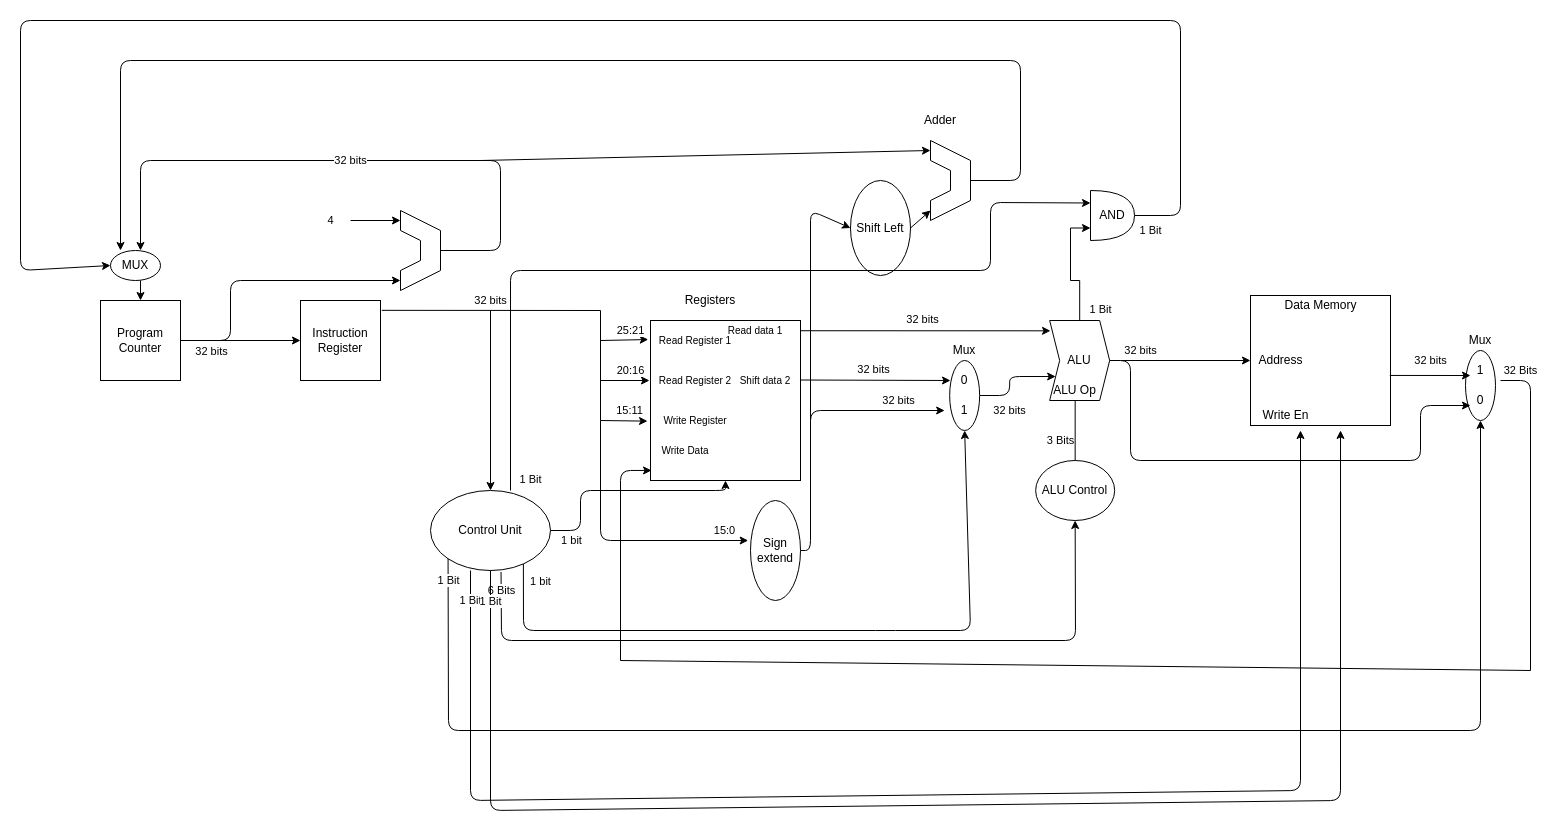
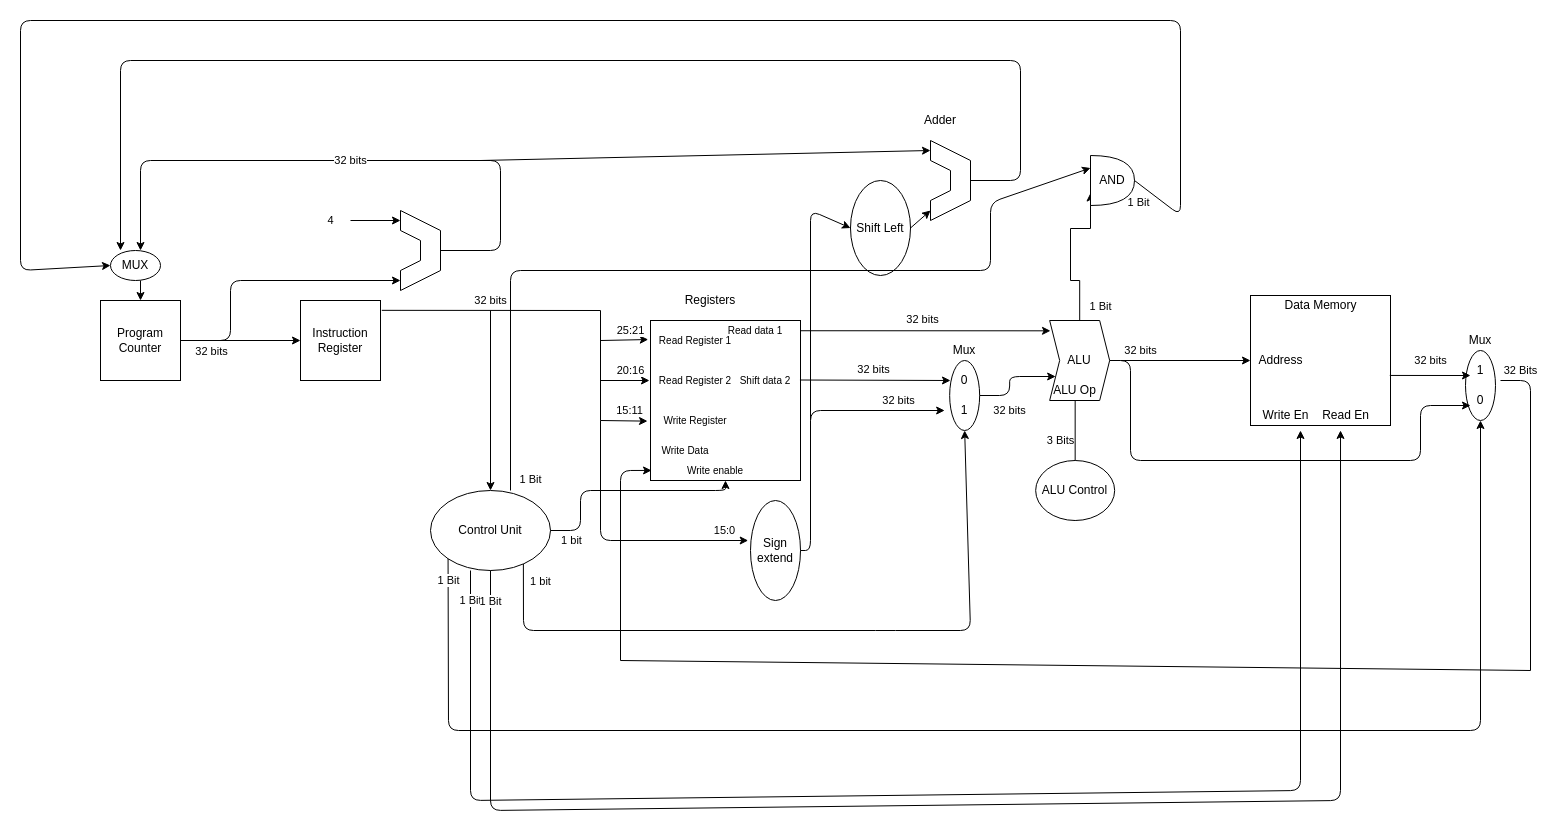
- <mxCell id="83" value="AND" style="shape=or;whiteSpace=wrap;html=1;" vertex="1" parent="1"><mxGeometry x="1090" y="190" width="44" height="50" as="geometry" /></mxCell>
+ <mxCell id="83" value="AND" style="shape=or;whiteSpace=wrap;html=1;" vertex="1" parent="1"><mxGeometry x="1090" y="155" width="44" height="50" as="geometry" /></mxCell>
+ <mxCell id="90" value="Read En" style="text;html=1;resizable=0;autosize=1;align=center;verticalAlign=middle;points=[];fillColor=none;strokeColor=none;rounded=0;" vertex="1" parent="1"><mxGeometry x="1315" y="405" width="60" height="20" as="geometry" /></mxCell>
+ <mxCell id="30" value="&lt;font style=&quot;font-size: 10px&quot;&gt;Write enable&lt;/font&gt;" style="text;html=1;strokeColor=none;fillColor=none;align=center;verticalAlign=middle;whiteSpace=wrap;rounded=0;" parent="1" vertex="1"><mxGeometry x="670" y="460" width="90" height="20" as="geometry" /></mxCell>
- <mxCell id="41" value="6 Bits" style="endArrow=classic;html=1;exitX=0.588;exitY=1.018;exitDx=0;exitDy=0;exitPerimeter=0;entryX=0.5;entryY=1;entryDx=0;entryDy=0;" parent="1" source="16" target="82" edge="1"><mxGeometry x="-0.951" width="50" height="50" relative="1" as="geometry"><mxPoint x="440" y="660" as="sourcePoint" /><mxPoint x="1075" y="540" as="targetPoint" /><Array as="points"><mxPoint x="501" y="640" /><mxPoint x="1075" y="640" /></Array><mxPoint as="offset" /></mxGeometry></mxCell>
